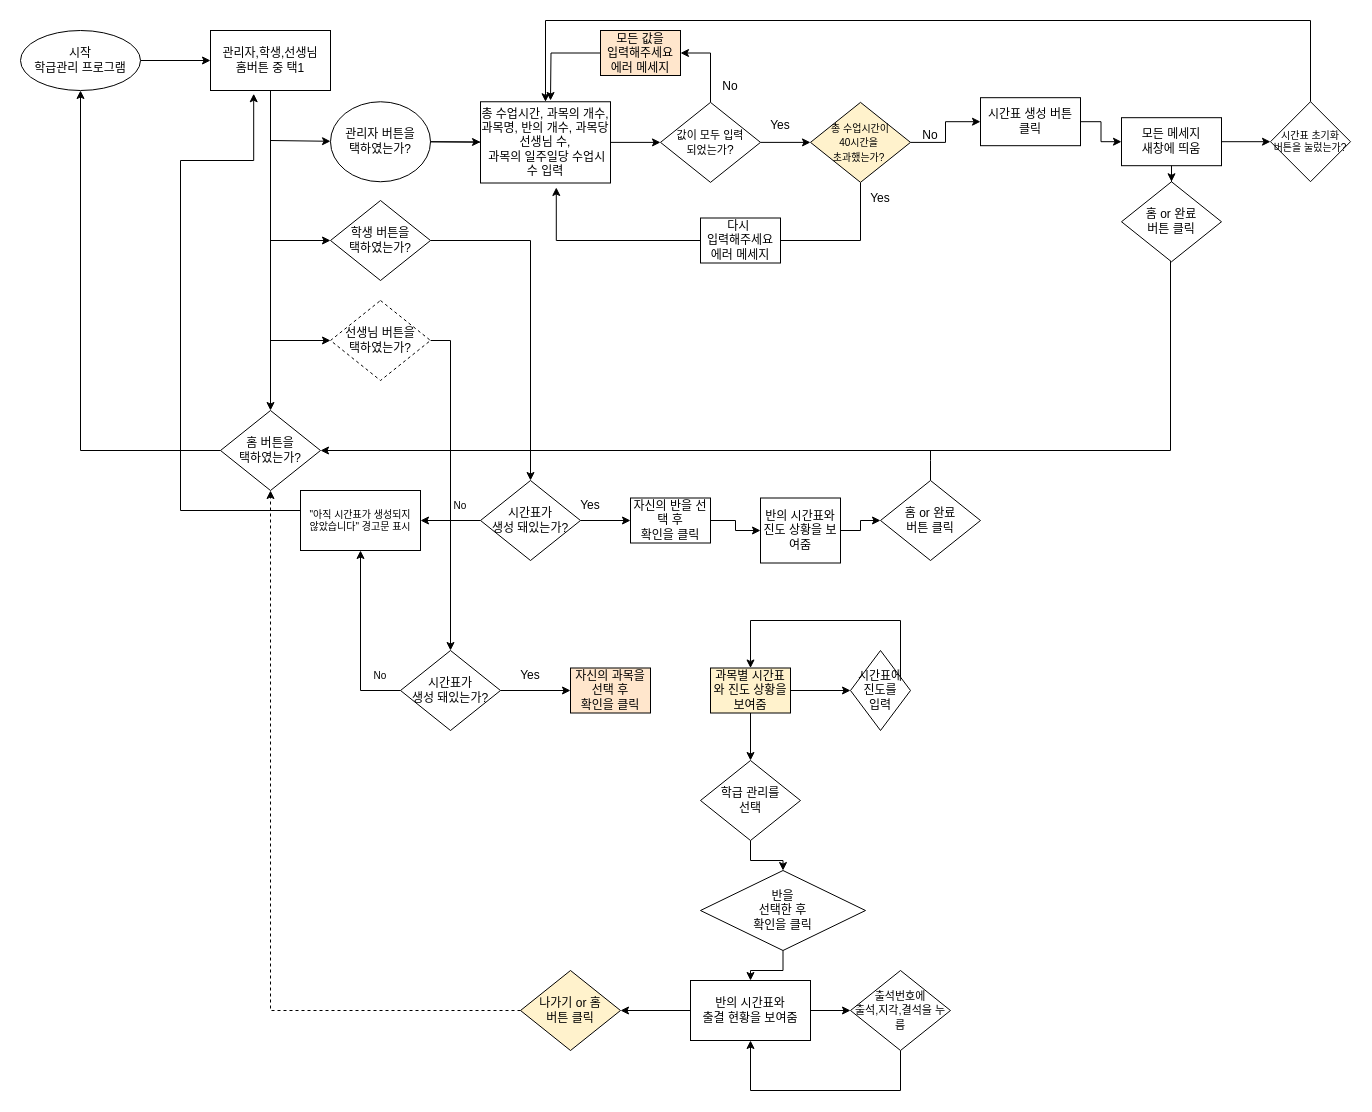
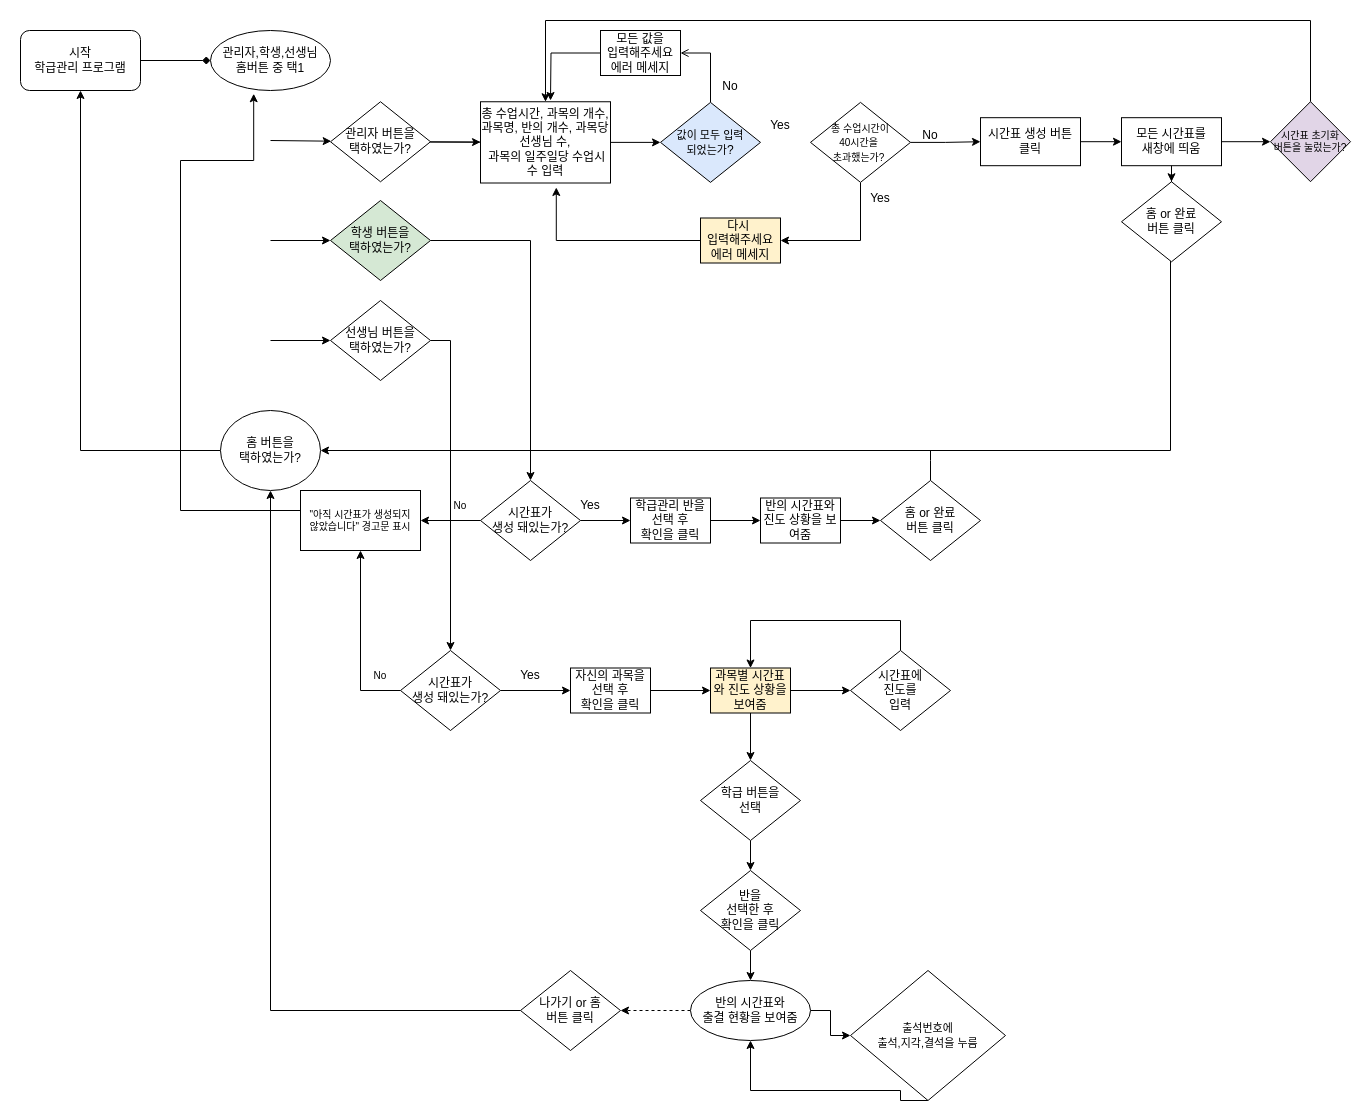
- <mxCell id="27" value="모든 값을 &lt;br&gt;입력해주세요&lt;br&gt;에러 메세지" style="rounded=0;whiteSpace=wrap;html=1;fillColor=#ffe6cc;" vertex="1" parent="1"><mxGeometry x="600" y="30" width="80" height="45" as="geometry" /></mxCell>
+ <mxCell id="27" value="모든 값을 &lt;br&gt;입력해주세요&lt;br&gt;에러 메세지" style="rounded=0;whiteSpace=wrap;html=1;" vertex="1" parent="1"><mxGeometry x="600" y="30" width="80" height="45" as="geometry" /></mxCell>
- <mxCell id="22" style="edgeStyle=orthogonalEdgeStyle;rounded=0;orthogonalLoop=1;jettySize=auto;html=1;startArrow=none;startFill=0;endArrow=classic;endFill=1;entryX=1;entryY=0.5;entryDx=0;entryDy=0;" edge="1" parent="1" source="24" target="27"><mxGeometry relative="1" as="geometry"><mxPoint x="640" y="60" as="targetPoint" /><Array as="points"><mxPoint x="710" y="53" /></Array></mxGeometry></mxCell>
+ <mxCell id="22" style="edgeStyle=orthogonalEdgeStyle;rounded=0;orthogonalLoop=1;jettySize=auto;html=1;startArrow=none;startFill=0;endArrow=open;endFill=1;entryX=1;entryY=0.5;entryDx=0;entryDy=0;" edge="1" parent="1" source="24" target="27"><mxGeometry relative="1" as="geometry"><mxPoint x="640" y="60" as="targetPoint" /><Array as="points"><mxPoint x="710" y="53" /></Array></mxGeometry></mxCell>
- <mxCell id="3" value="시작&lt;br&gt;학급관리 프로그램" style="ellipse;whiteSpace=wrap;html=1;" vertex="1" parent="1"><mxGeometry x="20" y="30" width="120" height="60" as="geometry" /></mxCell>
+ <mxCell id="3" value="시작&lt;br&gt;학급관리 프로그램" style="rounded=1;whiteSpace=wrap;html=1;" vertex="1" parent="1"><mxGeometry x="20" y="30" width="120" height="60" as="geometry" /></mxCell>
- <mxCell id="2" style="edgeStyle=orthogonalEdgeStyle;rounded=0;orthogonalLoop=1;jettySize=auto;html=1;" edge="1" parent="1" source="3" target="5"><mxGeometry relative="1" as="geometry"><mxPoint x="80" y="140" as="targetPoint" /></mxGeometry></mxCell>
+ <mxCell id="2" style="edgeStyle=orthogonalEdgeStyle;rounded=0;orthogonalLoop=1;jettySize=auto;html=1;endArrow=diamond;" edge="1" parent="1" source="3" target="5"><mxGeometry relative="1" as="geometry"><mxPoint x="80" y="140" as="targetPoint" /></mxGeometry></mxCell>
- <mxCell id="5" value="관리자,학생,선생님&lt;br&gt;홈버튼 중 택1" style="rounded=0;whiteSpace=wrap;html=1;" vertex="1" parent="1"><mxGeometry x="210" y="30" width="120" height="60" as="geometry" /></mxCell>
+ <mxCell id="5" value="관리자,학생,선생님&lt;br&gt;홈버튼 중 택1" style="ellipse;whiteSpace=wrap;html=1;" vertex="1" parent="1"><mxGeometry x="210" y="30" width="120" height="60" as="geometry" /></mxCell>
- <mxCell id="37" value="시간표 생성 버튼 클릭" style="rounded=0;whiteSpace=wrap;html=1;fontSize=12;" vertex="1" parent="1"><mxGeometry x="980" y="97.19" width="100" height="48" as="geometry" /></mxCell>
+ <mxCell id="37" value="시간표 생성 버튼 클릭" style="rounded=0;whiteSpace=wrap;html=1;fontSize=12;" vertex="1" parent="1"><mxGeometry x="980" y="117.19" width="100" height="48" as="geometry" /></mxCell>
- <mxCell id="7" value="관리자 버튼을&lt;br&gt;택하였는가?" style="ellipse;whiteSpace=wrap;html=1;" vertex="1" parent="1"><mxGeometry x="330" y="101.25" width="100" height="80" as="geometry" /></mxCell>
+ <mxCell id="7" value="관리자 버튼을&lt;br&gt;택하였는가?" style="rhombus;whiteSpace=wrap;html=1;" vertex="1" parent="1"><mxGeometry x="330" y="101.25" width="100" height="80" as="geometry" /></mxCell>
- <mxCell id="24" value="&lt;font style=&quot;font-size: 11px;&quot;&gt;값이 모두 입력 &lt;br&gt;되었는가&lt;/font&gt;?" style="rhombus;whiteSpace=wrap;html=1;" vertex="1" parent="1"><mxGeometry x="660" y="101.875" width="100" height="80" as="geometry" /></mxCell>
+ <mxCell id="24" value="&lt;font style=&quot;font-size: 11px;&quot;&gt;값이 모두 입력 &lt;br&gt;되었는가&lt;/font&gt;?" style="rhombus;whiteSpace=wrap;html=1;fillColor=#dae8fc;" vertex="1" parent="1"><mxGeometry x="660" y="101.875" width="100" height="80" as="geometry" /></mxCell>
- <mxCell id="23" style="edgeStyle=orthogonalEdgeStyle;rounded=0;orthogonalLoop=1;jettySize=auto;html=1;startArrow=none;startFill=0;endArrow=classic;endFill=1;" edge="1" parent="1" source="24" target="30"><mxGeometry relative="1" as="geometry"><mxPoint x="830" y="141.875" as="targetPoint" /></mxGeometry></mxCell>
- <mxCell id="30" value="&lt;font style=&quot;font-size: 10px;&quot;&gt;총 수업시간이&lt;br&gt;40시간을&amp;nbsp;&lt;br&gt;초과했는가?&amp;nbsp;&lt;/font&gt;" style="rhombus;whiteSpace=wrap;html=1;aspect=fixed;fillColor=#fff2cc;" vertex="1" parent="1"><mxGeometry x="810" y="101.875" width="100" height="80" as="geometry" /></mxCell>
+ <mxCell id="30" value="&lt;font style=&quot;font-size: 10px;&quot;&gt;총 수업시간이&lt;br&gt;40시간을&amp;nbsp;&lt;br&gt;초과했는가?&amp;nbsp;&lt;/font&gt;" style="rhombus;whiteSpace=wrap;html=1;aspect=fixed;" vertex="1" parent="1"><mxGeometry x="810" y="101.875" width="100" height="80" as="geometry" /></mxCell>
- <mxCell id="40" value="모든 메세지&lt;br&gt;새창에 띄움" style="rounded=0;whiteSpace=wrap;html=1;fontSize=12;" vertex="1" parent="1"><mxGeometry x="1121" y="117.19" width="100" height="48" as="geometry" /></mxCell>
+ <mxCell id="40" value="모든 시간표를&lt;br&gt;새창에 띄움" style="rounded=0;whiteSpace=wrap;html=1;fontSize=12;" vertex="1" parent="1"><mxGeometry x="1121" y="117.19" width="100" height="48" as="geometry" /></mxCell>
- <mxCell id="44" value="시간표 초기화&lt;br&gt;버튼을 눌렀는가?" style="rhombus;whiteSpace=wrap;html=1;fontSize=10;aspect=fixed;" vertex="1" parent="1"><mxGeometry x="1270" y="101.19" width="80" height="80" as="geometry" /></mxCell>
+ <mxCell id="44" value="시간표 초기화&lt;br&gt;버튼을 눌렀는가?" style="rhombus;whiteSpace=wrap;html=1;fontSize=10;aspect=fixed;fillColor=#e1d5e7;" vertex="1" parent="1"><mxGeometry x="1270" y="101.19" width="80" height="80" as="geometry" /></mxCell>
- <mxCell id="9" value="학생 버튼을 &lt;br&gt;택하였는가?" style="rhombus;whiteSpace=wrap;html=1;" vertex="1" parent="1"><mxGeometry x="330" y="200" width="100" height="80" as="geometry" /></mxCell>
+ <mxCell id="9" value="학생 버튼을 &lt;br&gt;택하였는가?" style="rhombus;whiteSpace=wrap;html=1;fillColor=#d5e8d4;" vertex="1" parent="1"><mxGeometry x="330" y="200" width="100" height="80" as="geometry" /></mxCell>
- <mxCell id="33" value="&lt;font style=&quot;font-size: 12px;&quot;&gt;다시&amp;nbsp;&lt;br&gt;&lt;font style=&quot;font-size: 12px;&quot;&gt;입력해주세요&lt;br&gt;&lt;/font&gt;에러 메세지&lt;/font&gt;" style="rounded=0;whiteSpace=wrap;html=1;fontSize=11;" vertex="1" parent="1"><mxGeometry x="700" y="217.5" width="80" height="45" as="geometry" /></mxCell>
+ <mxCell id="33" value="&lt;font style=&quot;font-size: 12px;&quot;&gt;다시&amp;nbsp;&lt;br&gt;&lt;font style=&quot;font-size: 12px;&quot;&gt;입력해주세요&lt;br&gt;&lt;/font&gt;에러 메세지&lt;/font&gt;" style="rounded=0;whiteSpace=wrap;html=1;fontSize=11;fillColor=#fff2cc;" vertex="1" parent="1"><mxGeometry x="700" y="217.5" width="80" height="45" as="geometry" /></mxCell>
- <mxCell id="28" style="edgeStyle=orthogonalEdgeStyle;rounded=0;orthogonalLoop=1;jettySize=auto;html=1;fontSize=11;startArrow=none;startFill=0;endArrow=none;endFill=1;" edge="1" parent="1" source="30" target="33"><mxGeometry relative="1" as="geometry"><mxPoint x="740" y="240" as="targetPoint" /><Array as="points"><mxPoint x="860" y="240" /></Array></mxGeometry></mxCell>
+ <mxCell id="28" style="edgeStyle=orthogonalEdgeStyle;rounded=0;orthogonalLoop=1;jettySize=auto;html=1;fontSize=11;startArrow=none;startFill=0;endArrow=classic;endFill=1;" edge="1" parent="1" source="30" target="33"><mxGeometry relative="1" as="geometry"><mxPoint x="740" y="240" as="targetPoint" /><Array as="points"><mxPoint x="860" y="240" /></Array></mxGeometry></mxCell>
- <mxCell id="4" style="edgeStyle=none;rounded=0;orthogonalLoop=1;jettySize=auto;html=1;startArrow=none;startFill=0;endArrow=classic;endFill=1;" edge="1" parent="1" source="5" target="13"><mxGeometry relative="1" as="geometry" /></mxCell>
- <mxCell id="11" value="선생님 버튼을&lt;br&gt;택하였는가?" style="rhombus;whiteSpace=wrap;html=1;dashed=1;" vertex="1" parent="1"><mxGeometry x="330" y="300" width="100" height="80" as="geometry" /></mxCell>
+ <mxCell id="11" value="선생님 버튼을&lt;br&gt;택하였는가?" style="rhombus;whiteSpace=wrap;html=1;" vertex="1" parent="1"><mxGeometry x="330" y="300" width="100" height="80" as="geometry" /></mxCell>
- <mxCell id="13" value="홈 버튼을&lt;br&gt;택하였는가?" style="rhombus;whiteSpace=wrap;html=1;" vertex="1" parent="1"><mxGeometry x="220" y="410" width="100" height="80" as="geometry" /></mxCell>
+ <mxCell id="13" value="홈 버튼을&lt;br&gt;택하였는가?" style="ellipse;whiteSpace=wrap;html=1;" vertex="1" parent="1"><mxGeometry x="220" y="410" width="100" height="80" as="geometry" /></mxCell>
- <mxCell id="52" value="&lt;font style=&quot;font-size: 12px;&quot;&gt;자신의 반을 선택 후 &lt;br&gt;확인을 클릭&lt;/font&gt;" style="rounded=0;whiteSpace=wrap;html=1;fontSize=10;" vertex="1" parent="1"><mxGeometry x="630" y="497.5" width="80" height="45" as="geometry" /></mxCell>
+ <mxCell id="52" value="&lt;font style=&quot;font-size: 12px;&quot;&gt;학급관리 반을 선택 후 &lt;br&gt;확인을 클릭&lt;/font&gt;" style="rounded=0;whiteSpace=wrap;html=1;fontSize=10;" vertex="1" parent="1"><mxGeometry x="630" y="497.5" width="80" height="45" as="geometry" /></mxCell>
- <mxCell id="54" value="반의 시간표와 진도 상황을 보여줌" style="rounded=0;whiteSpace=wrap;html=1;fontSize=12;" vertex="1" parent="1"><mxGeometry x="760" y="497.5" width="80" height="65" as="geometry" /></mxCell>
+ <mxCell id="54" value="반의 시간표와 진도 상황을 보여줌" style="rounded=0;whiteSpace=wrap;html=1;fontSize=12;" vertex="1" parent="1"><mxGeometry x="760" y="497.5" width="80" height="45" as="geometry" /></mxCell>
- <mxCell id="63" value="&lt;font style=&quot;font-size: 12px;&quot;&gt;자신의 과목을 선택 후 &lt;br&gt;확인을 클릭&lt;/font&gt;" style="rounded=0;whiteSpace=wrap;html=1;fontSize=10;fillColor=#ffe6cc;" vertex="1" parent="1"><mxGeometry x="570" y="667.5" width="80" height="45" as="geometry" /></mxCell>
+ <mxCell id="63" value="&lt;font style=&quot;font-size: 12px;&quot;&gt;자신의 과목을 선택 후 &lt;br&gt;확인을 클릭&lt;/font&gt;" style="rounded=0;whiteSpace=wrap;html=1;fontSize=10;" vertex="1" parent="1"><mxGeometry x="570" y="667.5" width="80" height="45" as="geometry" /></mxCell>
+ <mxCell id="62" style="edgeStyle=orthogonalEdgeStyle;rounded=0;orthogonalLoop=1;jettySize=auto;html=1;fontSize=12;startArrow=none;startFill=0;endArrow=classic;endFill=1;entryX=0;entryY=0.5;entryDx=0;entryDy=0;" edge="1" parent="1" source="63" target="67"><mxGeometry relative="1" as="geometry"><mxPoint x="740" y="690" as="targetPoint" /></mxGeometry></mxCell>
- <mxCell id="69" value="시간표에 &lt;br&gt;진도를&lt;br&gt;입력" style="rhombus;whiteSpace=wrap;html=1;fontSize=12;" vertex="1" parent="1"><mxGeometry x="850" y="650" width="60" height="80" as="geometry" /></mxCell>
+ <mxCell id="69" value="시간표에 &lt;br&gt;진도를&lt;br&gt;입력" style="rhombus;whiteSpace=wrap;html=1;fontSize=12;" vertex="1" parent="1"><mxGeometry x="850" y="650" width="100" height="80" as="geometry" /></mxCell>
- <mxCell id="71" value="학급 관리를&lt;br&gt;선택" style="rhombus;whiteSpace=wrap;html=1;fontSize=12;" vertex="1" parent="1"><mxGeometry x="700" y="760" width="100" height="80" as="geometry" /></mxCell>
+ <mxCell id="71" value="학급 버튼을&lt;br&gt;선택" style="rhombus;whiteSpace=wrap;html=1;fontSize=12;" vertex="1" parent="1"><mxGeometry x="700" y="760" width="100" height="80" as="geometry" /></mxCell>
- <mxCell id="79" style="edgeStyle=orthogonalEdgeStyle;rounded=0;orthogonalLoop=1;jettySize=auto;html=1;entryX=0.5;entryY=1;entryDx=0;entryDy=0;fontSize=12;startArrow=none;startFill=0;endArrow=classic;endFill=1;dashed=1;" edge="1" parent="1" source="80" target="13"><mxGeometry relative="1" as="geometry" /></mxCell>
+ <mxCell id="79" style="edgeStyle=orthogonalEdgeStyle;rounded=0;orthogonalLoop=1;jettySize=auto;html=1;entryX=0.5;entryY=1;entryDx=0;entryDy=0;fontSize=12;startArrow=none;startFill=0;endArrow=classic;endFill=1;" edge="1" parent="1" source="80" target="13"><mxGeometry relative="1" as="geometry" /></mxCell>
- <mxCell id="73" value="반을 &lt;br&gt;선택한 후&lt;br&gt;확인을 클릭" style="rhombus;whiteSpace=wrap;html=1;fontSize=12;" vertex="1" parent="1"><mxGeometry x="700" y="870" width="165" height="80" as="geometry" /></mxCell>
+ <mxCell id="73" value="반을 &lt;br&gt;선택한 후&lt;br&gt;확인을 클릭" style="rhombus;whiteSpace=wrap;html=1;fontSize=12;" vertex="1" parent="1"><mxGeometry x="700" y="870" width="100" height="80" as="geometry" /></mxCell>
- <mxCell id="80" value="&lt;font style=&quot;font-size: 12px;&quot;&gt;나가기 or 홈&lt;br&gt;버튼 클릭&lt;/font&gt;" style="rhombus;whiteSpace=wrap;html=1;fontSize=11;fillColor=#fff2cc;" vertex="1" parent="1"><mxGeometry x="520" y="970" width="100" height="80" as="geometry" /></mxCell>
+ <mxCell id="80" value="&lt;font style=&quot;font-size: 12px;&quot;&gt;나가기 or 홈&lt;br&gt;버튼 클릭&lt;/font&gt;" style="rhombus;whiteSpace=wrap;html=1;fontSize=11;" vertex="1" parent="1"><mxGeometry x="520" y="970" width="100" height="80" as="geometry" /></mxCell>
- <mxCell id="75" style="edgeStyle=orthogonalEdgeStyle;rounded=0;orthogonalLoop=1;jettySize=auto;html=1;fontSize=11;startArrow=none;startFill=0;endArrow=classic;endFill=1;" edge="1" parent="1" source="76" target="80"><mxGeometry relative="1" as="geometry"><mxPoint x="580" y="1010" as="targetPoint" /></mxGeometry></mxCell>
+ <mxCell id="75" style="edgeStyle=orthogonalEdgeStyle;rounded=0;orthogonalLoop=1;jettySize=auto;html=1;fontSize=11;startArrow=none;startFill=0;endArrow=classic;endFill=1;dashed=1;" edge="1" parent="1" source="76" target="80"><mxGeometry relative="1" as="geometry"><mxPoint x="580" y="1010" as="targetPoint" /></mxGeometry></mxCell>
- <mxCell id="76" value="반의 시간표와&lt;br&gt;출결 현황을 보여줌" style="rounded=0;whiteSpace=wrap;html=1;fontSize=12;" vertex="1" parent="1"><mxGeometry x="690" y="980" width="120" height="60" as="geometry" /></mxCell>
+ <mxCell id="76" value="반의 시간표와&lt;br&gt;출결 현황을 보여줌" style="ellipse;whiteSpace=wrap;html=1;fontSize=12;" vertex="1" parent="1"><mxGeometry x="690" y="980" width="120" height="60" as="geometry" /></mxCell>
- <mxCell id="78" value="&lt;font style=&quot;font-size: 11px;&quot;&gt;출석번호에&lt;br style=&quot;border-color: var(--border-color);&quot;&gt;출석,지각,결석을 누름&lt;/font&gt;" style="rhombus;whiteSpace=wrap;html=1;fontSize=12;" vertex="1" parent="1"><mxGeometry x="850" y="970" width="100" height="80" as="geometry" /></mxCell>
+ <mxCell id="78" value="&lt;font style=&quot;font-size: 11px;&quot;&gt;출석번호에&lt;br style=&quot;border-color: var(--border-color);&quot;&gt;출석,지각,결석을 누름&lt;/font&gt;" style="rhombus;whiteSpace=wrap;html=1;fontSize=12;" vertex="1" parent="1"><mxGeometry x="850" y="970" width="155" height="130" as="geometry" /></mxCell>
